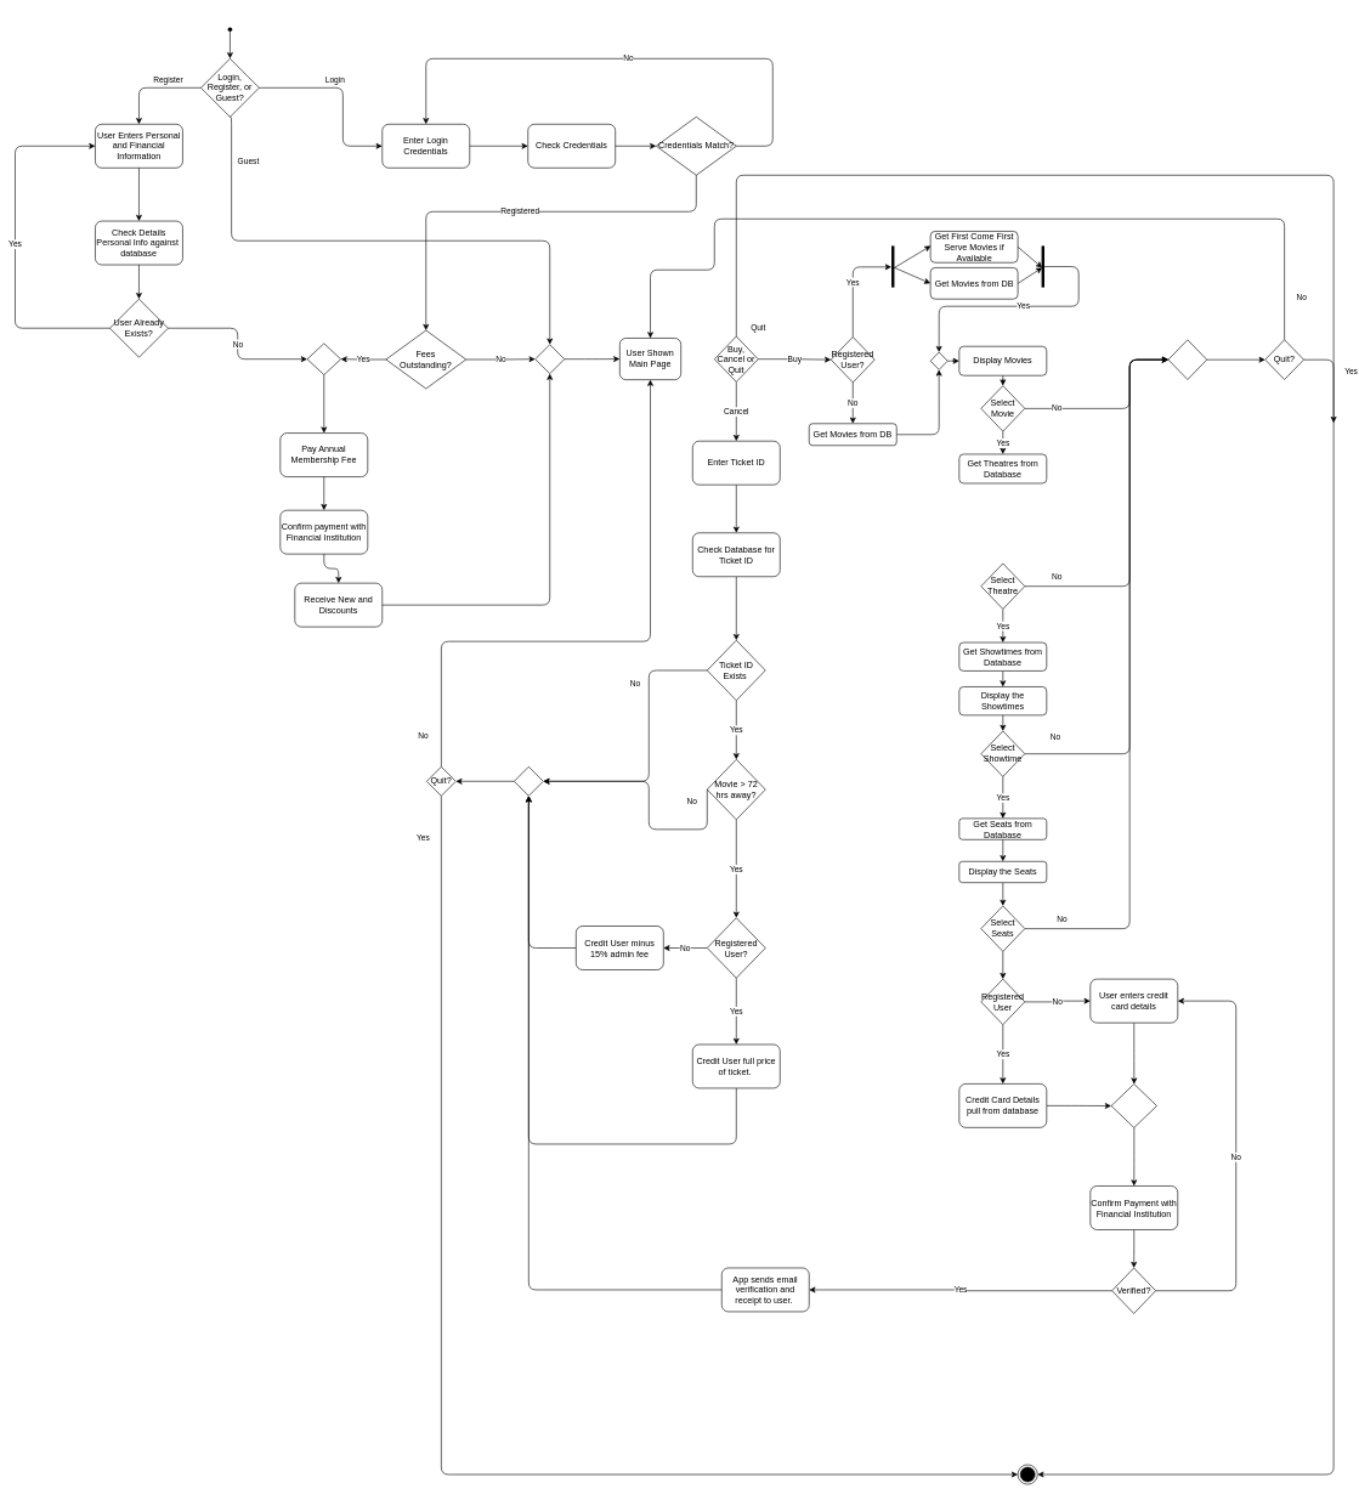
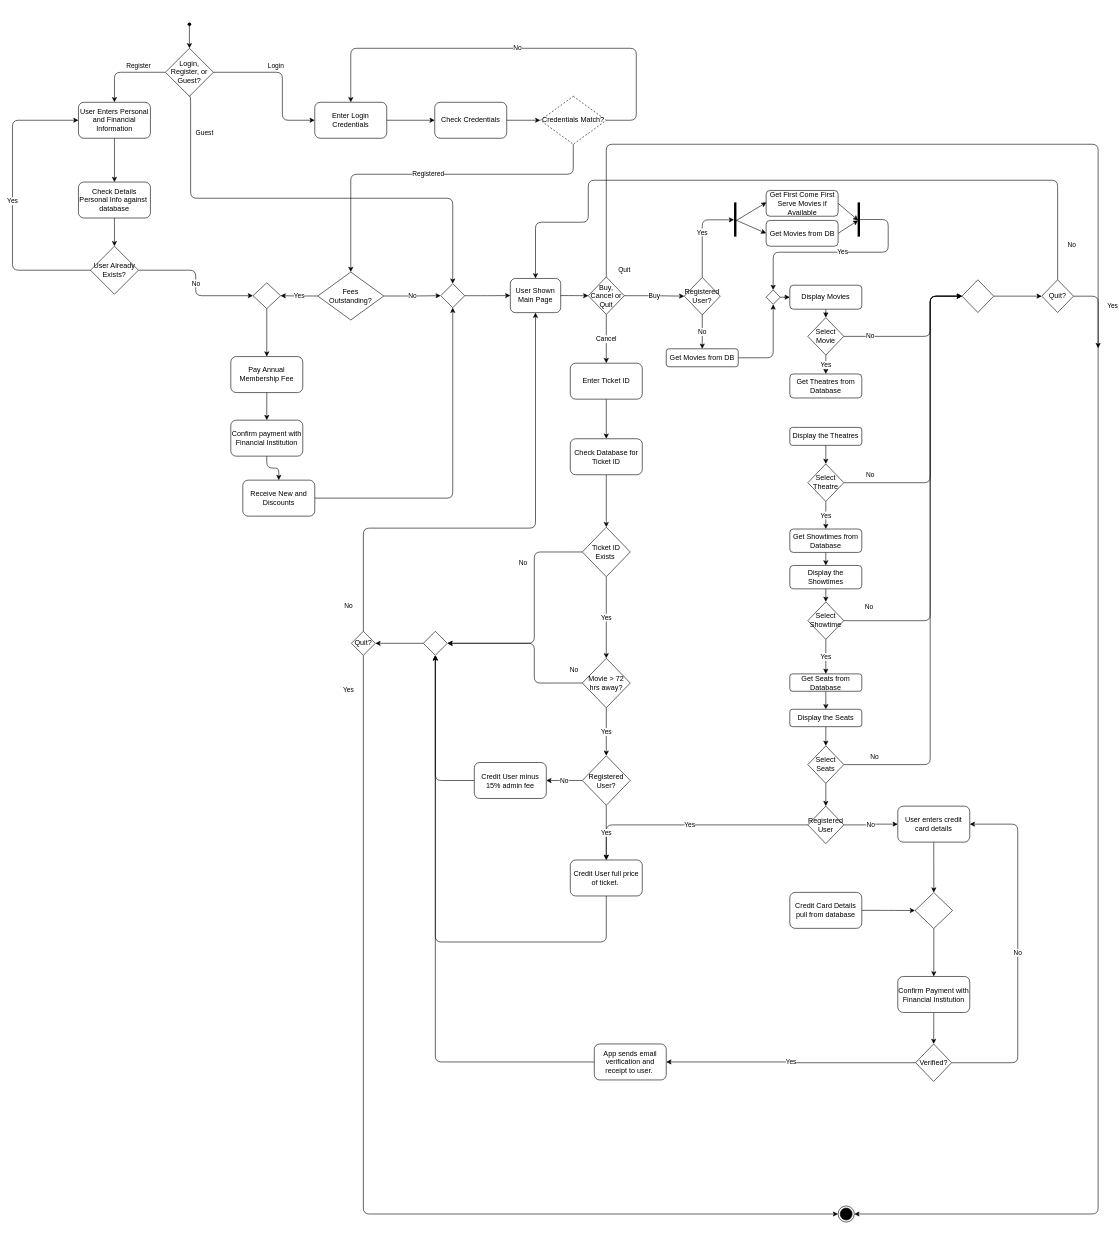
- <mxCell id="91" value="Credentials Match?" style="rhombus;whiteSpace=wrap;html=1;fillColor=none;strokeColor=#000000;fontColor=#000000;sketch=0;fillStyle=solid;" vertex="1" parent="1"><mxGeometry x="900" y="160" width="110" height="80" as="geometry" /></mxCell>
+ <mxCell id="91" value="Credentials Match?" style="rhombus;whiteSpace=wrap;html=1;fillColor=none;strokeColor=#000000;fontColor=#000000;sketch=0;fillStyle=solid;dashed=1;" vertex="1" parent="1"><mxGeometry x="900" y="160" width="110" height="80" as="geometry" /></mxCell>
+ <mxCell id="25" value="" style="edgeStyle=orthogonalEdgeStyle;html=1;labelBackgroundColor=#FFFFFF;fontColor=#000000;strokeColor=#000000;" edge="1" parent="1" source="26" target="63"><mxGeometry relative="1" as="geometry" /></mxCell>
+ <mxCell id="42" value="Display the Theatres" style="rounded=1;whiteSpace=wrap;html=1;fillColor=#FFFFFF;strokeColor=#000000;fontColor=#000000;" vertex="1" parent="1"><mxGeometry x="1316" y="712" width="120" height="30" as="geometry" /></mxCell>
+ <mxCell id="41" value="" style="edgeStyle=orthogonalEdgeStyle;html=1;labelBackgroundColor=#FFFFFF;fontColor=#000000;strokeColor=#000000;" edge="1" parent="1" source="42" target="45"><mxGeometry relative="1" as="geometry" /></mxCell>
- <mxCell id="81" value="Movie &amp;gt; 72 hrs away?" style="rhombus;whiteSpace=wrap;html=1;fontColor=#000000;strokeColor=#000000;fillColor=#FFFFFF;" vertex="1" parent="1"><mxGeometry x="970" y="1042" width="80" height="82.5" as="geometry" /></mxCell>
+ <mxCell id="81" value="Movie &amp;gt; 72 hrs away?" style="rhombus;whiteSpace=wrap;html=1;fontColor=#000000;strokeColor=#000000;fillColor=#FFFFFF;" vertex="1" parent="1"><mxGeometry x="970" y="1097" width="80" height="82.5" as="geometry" /></mxCell>
- <mxCell id="56" value="Yes" style="edgeStyle=orthogonalEdgeStyle;html=1;labelBackgroundColor=#FFFFFF;fontColor=#000000;strokeColor=#000000;" edge="1" parent="1" source="58" target="60"><mxGeometry relative="1" as="geometry" /></mxCell>
+ <mxCell id="56" value="Yes" style="edgeStyle=orthogonalEdgeStyle;html=1;labelBackgroundColor=#FFFFFF;fontColor=#000000;strokeColor=#000000;" edge="1" parent="1" source="58" target="89"><mxGeometry relative="1" as="geometry" /></mxCell>
